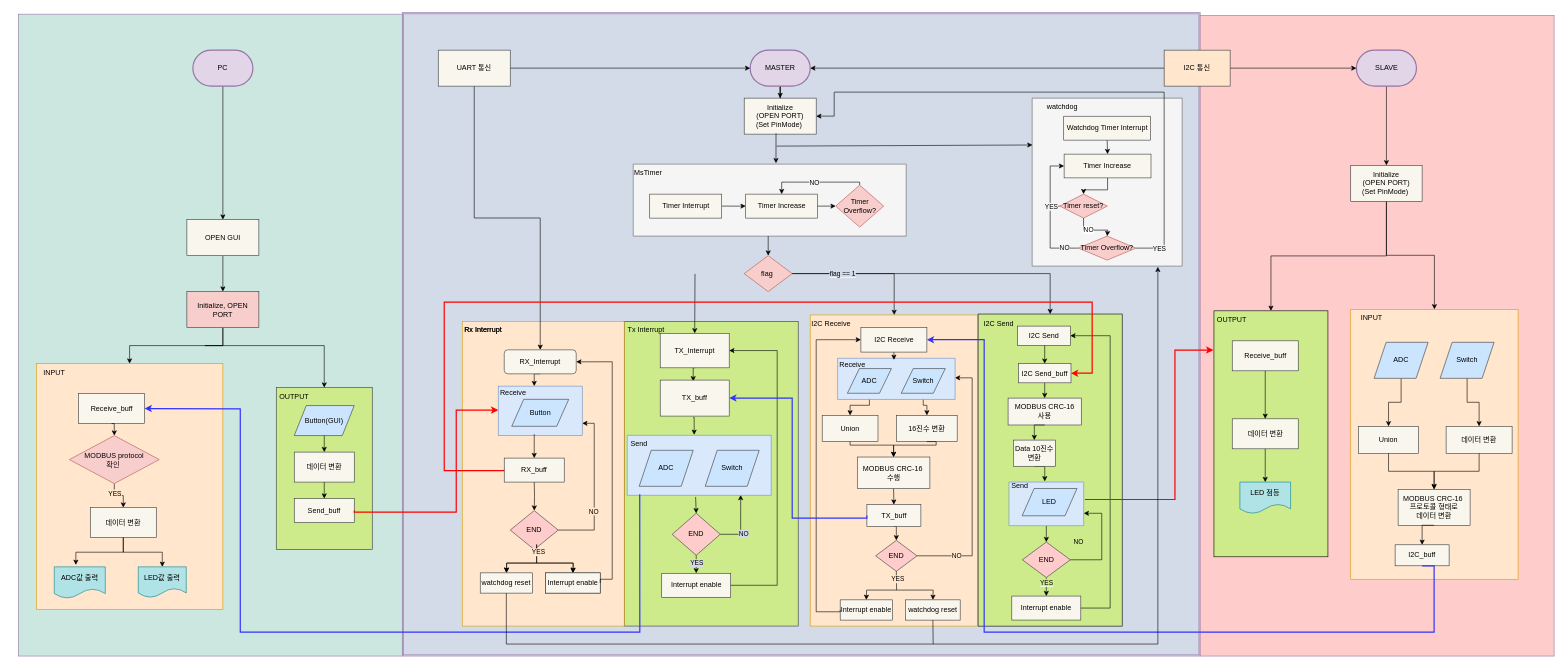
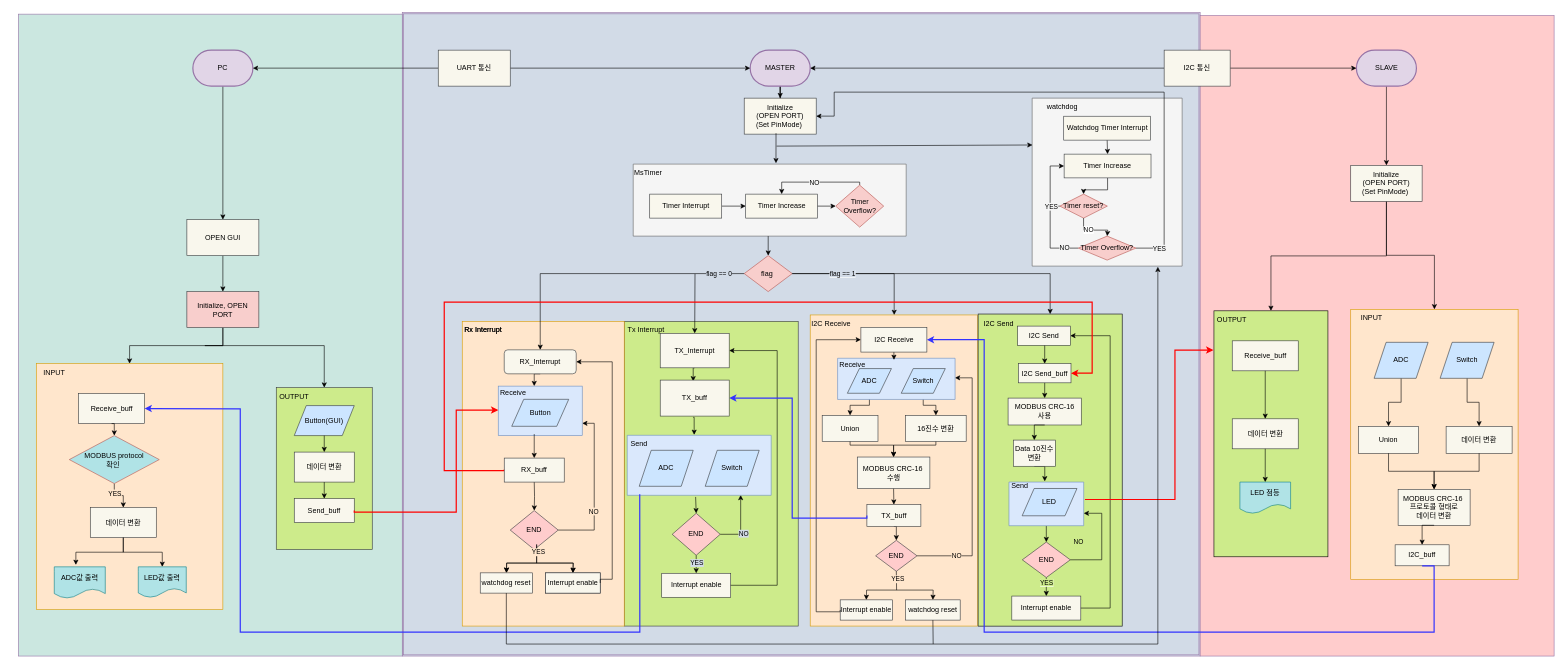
- <mxCell id="26" value="I2C 통신" style="rounded=0;whiteSpace=wrap;html=1;fillColor=#ffe6cc;strokeColor=#36393d;" parent="1" vertex="1"><mxGeometry x="1940" y="83" width="110" height="60" as="geometry" /></mxCell>
+ <mxCell id="26" value="I2C 통신" style="rounded=0;whiteSpace=wrap;html=1;fillColor=#f9f7ed;strokeColor=#36393d;" parent="1" vertex="1"><mxGeometry x="1940" y="83" width="110" height="60" as="geometry" /></mxCell>
- <mxCell id="95" style="edgeStyle=orthogonalEdgeStyle;rounded=0;orthogonalLoop=1;jettySize=auto;html=1;" parent="1" source="96" target="19" edge="1"><mxGeometry relative="1" as="geometry"><mxPoint x="620" y="113" as="sourcePoint" /></mxGeometry></mxCell>
+ <mxCell id="95" style="edgeStyle=orthogonalEdgeStyle;rounded=0;orthogonalLoop=1;jettySize=auto;html=1;entryX=1;entryY=0.5;entryDx=0;entryDy=0;entryPerimeter=0;" parent="1" source="96" target="71" edge="1"><mxGeometry relative="1" as="geometry"><mxPoint x="620" y="113" as="sourcePoint" /></mxGeometry></mxCell>
+ <mxCell id="178" style="edgeStyle=orthogonalEdgeStyle;rounded=0;orthogonalLoop=1;jettySize=auto;html=1;exitX=0;exitY=0.5;exitDx=0;exitDy=0;entryX=0.5;entryY=0;entryDx=0;entryDy=0;" parent="1" source="180" target="19" edge="1"><mxGeometry relative="1" as="geometry" /></mxCell>
+ <mxCell id="179" value="flag == 0" style="edgeLabel;html=1;align=center;verticalAlign=middle;resizable=0;points=[];labelBackgroundColor=#D2DBE7;" parent="178" vertex="1" connectable="0"><mxGeometry x="-0.245" y="1" relative="1" as="geometry"><mxPoint x="133" y="-1" as="offset" /></mxGeometry></mxCell>
- <mxCell id="126" value="16진수 변환" style="rounded=0;whiteSpace=wrap;html=1;fillColor=#f9f7ed;strokeColor=#36393d;" parent="124" vertex="1"><mxGeometry x="144" y="95.198" width="101" height="43.676" as="geometry" /></mxCell>
+ <mxCell id="126" value="16진수 변환" style="rounded=0;whiteSpace=wrap;html=1;fillColor=#f9f7ed;strokeColor=#36393d;" parent="124" vertex="1"><mxGeometry x="159" y="95.198" width="101" height="43.676" as="geometry" /></mxCell>
- <mxCell id="79" value="MODBUS protocol &lt;br&gt;확인&amp;nbsp;" style="rhombus;whiteSpace=wrap;html=1;fillColor=#f8cecc;strokeColor=#b85450;" parent="73" vertex="1"><mxGeometry x="55" y="120" width="150" height="80" as="geometry" /></mxCell>
+ <mxCell id="79" value="MODBUS protocol &lt;br&gt;확인&amp;nbsp;" style="rhombus;whiteSpace=wrap;html=1;fillColor=#b0e3e6;strokeColor=#b85450;" parent="73" vertex="1"><mxGeometry x="55" y="120" width="150" height="80" as="geometry" /></mxCell>
